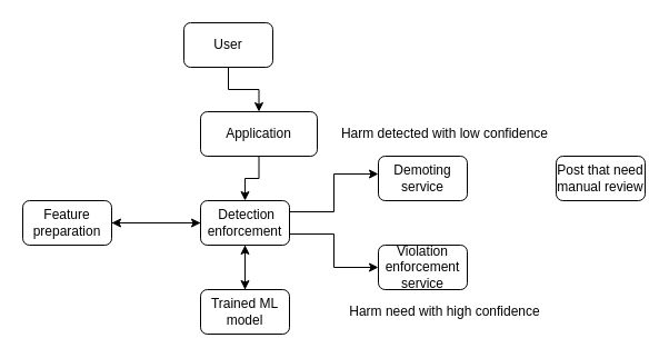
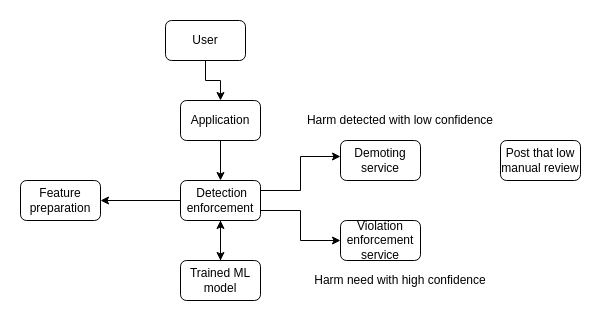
- <mxCell id="5" value="Application" style="rounded=1;whiteSpace=wrap;html=1;" parent="1" vertex="1"><mxGeometry x="180" y="100" width="105" height="40" as="geometry" /></mxCell>
+ <mxCell id="5" value="Application" style="rounded=1;whiteSpace=wrap;html=1;" parent="1" vertex="1"><mxGeometry x="180" y="100" width="80" height="40" as="geometry" /></mxCell>
- <mxCell id="16" value="Post that need manual review" style="rounded=1;whiteSpace=wrap;html=1;" parent="1" vertex="1"><mxGeometry x="500" y="140" width="80" height="40" as="geometry" /></mxCell>
+ <mxCell id="16" value="Post that low manual review" style="rounded=1;whiteSpace=wrap;html=1;" parent="1" vertex="1"><mxGeometry x="500" y="140" width="80" height="40" as="geometry" /></mxCell>
- <mxCell id="12" style="edgeStyle=orthogonalEdgeStyle;rounded=0;orthogonalLoop=1;jettySize=auto;html=1;exitX=1;exitY=0.5;exitDx=0;exitDy=0;entryX=0;entryY=0.5;entryDx=0;entryDy=0;" parent="1" source="13" target="9" edge="1"><mxGeometry relative="1" as="geometry" /></mxCell>
